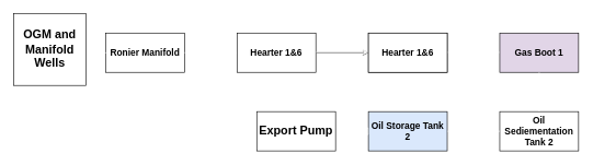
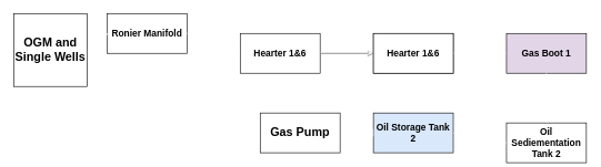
- <mxCell id="15" value="&lt;b&gt;&lt;font style=&quot;font-size: 18px;&quot;&gt;OGM and Manifold Wells&lt;/font&gt;&lt;/b&gt;" style="whiteSpace=wrap;html=1;aspect=fixed;" vertex="1" parent="1"><mxGeometry x="20" y="20" width="110" height="110" as="geometry" /></mxCell>
+ <mxCell id="15" value="&lt;b&gt;&lt;font style=&quot;font-size: 18px;&quot;&gt;OGM and Single Wells&lt;/font&gt;&lt;/b&gt;" style="whiteSpace=wrap;html=1;aspect=fixed;" vertex="1" parent="1"><mxGeometry x="20" y="20" width="110" height="110" as="geometry" /></mxCell>
- <mxCell id="2" value="&lt;b&gt;&lt;font style=&quot;font-size: 14px;&quot;&gt;Ronier Manifold&lt;/font&gt;&lt;/b&gt;" style="rounded=0;whiteSpace=wrap;html=1;" vertex="1" parent="1"><mxGeometry x="160" y="50" width="120" height="60" as="geometry" /></mxCell>
+ <mxCell id="2" value="&lt;b&gt;&lt;font style=&quot;font-size: 14px;&quot;&gt;Ronier Manifold&lt;/font&gt;&lt;/b&gt;" style="rounded=0;whiteSpace=wrap;html=1;" vertex="1" parent="1"><mxGeometry x="160" y="20" width="120" height="60" as="geometry" /></mxCell>
- <mxCell id="17" value="&lt;b&gt;&lt;font style=&quot;font-size: 18px;&quot;&gt;Export Pump&lt;/font&gt;&lt;/b&gt;" style="rounded=0;whiteSpace=wrap;html=1;" vertex="1" parent="1"><mxGeometry x="390" y="170" width="120" height="60" as="geometry" /></mxCell>
+ <mxCell id="17" value="&lt;b&gt;&lt;font style=&quot;font-size: 18px;&quot;&gt;Gas Pump&lt;/font&gt;&lt;/b&gt;" style="rounded=0;whiteSpace=wrap;html=1;" vertex="1" parent="1"><mxGeometry x="390" y="170" width="120" height="60" as="geometry" /></mxCell>
- <mxCell id="7" value="&lt;b&gt;&lt;font style=&quot;font-size: 14px;&quot;&gt;Oil Sediementation Tank 2&lt;/font&gt;&lt;/b&gt;" style="rounded=0;whiteSpace=wrap;html=1;" vertex="1" parent="1"><mxGeometry x="760" y="170" width="120" height="60" as="geometry" /></mxCell>
+ <mxCell id="7" value="&lt;b&gt;&lt;font style=&quot;font-size: 14px;&quot;&gt;Oil Sediementation Tank 2&lt;/font&gt;&lt;/b&gt;" style="rounded=0;whiteSpace=wrap;html=1;" vertex="1" parent="1"><mxGeometry x="760" y="185" width="120" height="60" as="geometry" /></mxCell>
